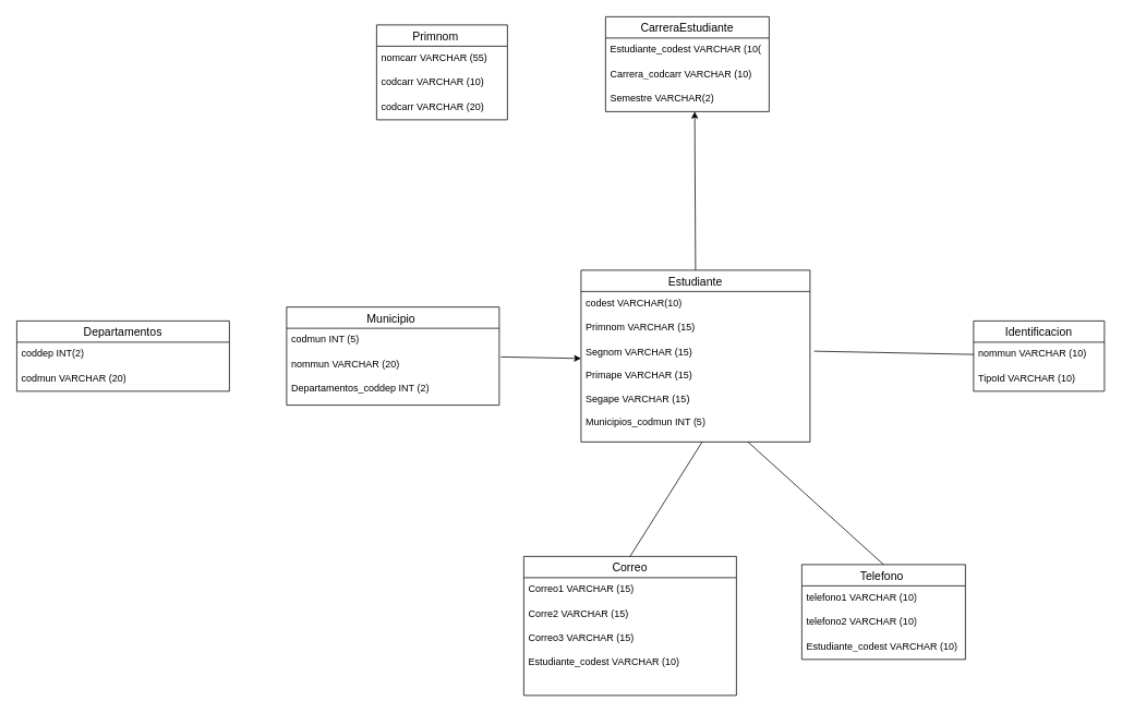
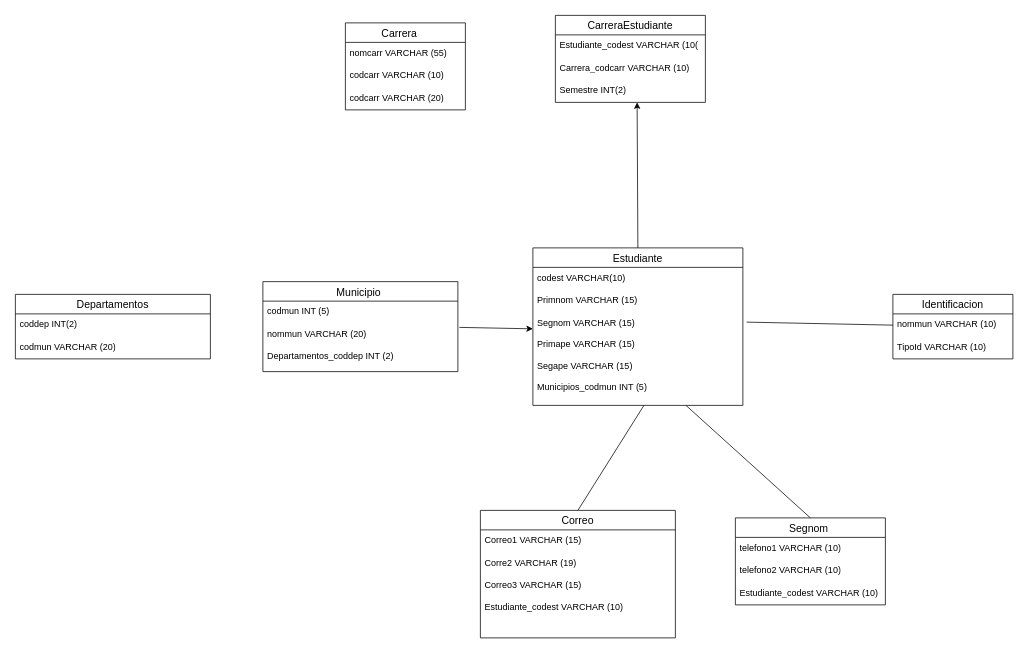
- <mxCell id="2" value="Primnom    " style="swimlane;fontStyle=0;childLayout=stackLayout;horizontal=1;startSize=26;horizontalStack=0;resizeParent=1;resizeParentMax=0;resizeLast=0;collapsible=1;marginBottom=0;align=center;fontSize=14;" vertex="1" parent="1"><mxGeometry x="460" y="30" width="160" height="116" as="geometry" /></mxCell>
+ <mxCell id="2" value="Carrera    " style="swimlane;fontStyle=0;childLayout=stackLayout;horizontal=1;startSize=26;horizontalStack=0;resizeParent=1;resizeParentMax=0;resizeLast=0;collapsible=1;marginBottom=0;align=center;fontSize=14;" vertex="1" parent="1"><mxGeometry x="460" y="30" width="160" height="116" as="geometry" /></mxCell>
- <mxCell id="24" value="Semestre VARCHAR(2)" style="text;strokeColor=none;fillColor=none;spacingLeft=4;spacingRight=4;overflow=hidden;rotatable=0;points=[[0,0.5],[1,0.5]];portConstraint=eastwest;fontSize=12;whiteSpace=wrap;html=1;" vertex="1" parent="21"><mxGeometry y="86" width="200" height="30" as="geometry" /></mxCell>
+ <mxCell id="24" value="Semestre INT(2)" style="text;strokeColor=none;fillColor=none;spacingLeft=4;spacingRight=4;overflow=hidden;rotatable=0;points=[[0,0.5],[1,0.5]];portConstraint=eastwest;fontSize=12;whiteSpace=wrap;html=1;" vertex="1" parent="21"><mxGeometry y="86" width="200" height="30" as="geometry" /></mxCell>
- <mxCell id="13" value="Telefono " style="swimlane;fontStyle=0;childLayout=stackLayout;horizontal=1;startSize=26;horizontalStack=0;resizeParent=1;resizeParentMax=0;resizeLast=0;collapsible=1;marginBottom=0;align=center;fontSize=14;" vertex="1" parent="1"><mxGeometry x="980" y="690" width="200" height="116" as="geometry" /></mxCell>
+ <mxCell id="13" value="Segnom " style="swimlane;fontStyle=0;childLayout=stackLayout;horizontal=1;startSize=26;horizontalStack=0;resizeParent=1;resizeParentMax=0;resizeLast=0;collapsible=1;marginBottom=0;align=center;fontSize=14;" vertex="1" parent="1"><mxGeometry x="980" y="690" width="200" height="116" as="geometry" /></mxCell>
- <mxCell id="19" value="Corre2 VARCHAR (15)" style="text;strokeColor=none;fillColor=none;spacingLeft=4;spacingRight=4;overflow=hidden;rotatable=0;points=[[0,0.5],[1,0.5]];portConstraint=eastwest;fontSize=12;whiteSpace=wrap;html=1;" vertex="1" parent="17"><mxGeometry y="56" width="260" height="30" as="geometry" /></mxCell>
+ <mxCell id="19" value="Corre2 VARCHAR (19)" style="text;strokeColor=none;fillColor=none;spacingLeft=4;spacingRight=4;overflow=hidden;rotatable=0;points=[[0,0.5],[1,0.5]];portConstraint=eastwest;fontSize=12;whiteSpace=wrap;html=1;" vertex="1" parent="17"><mxGeometry y="56" width="260" height="30" as="geometry" /></mxCell>
